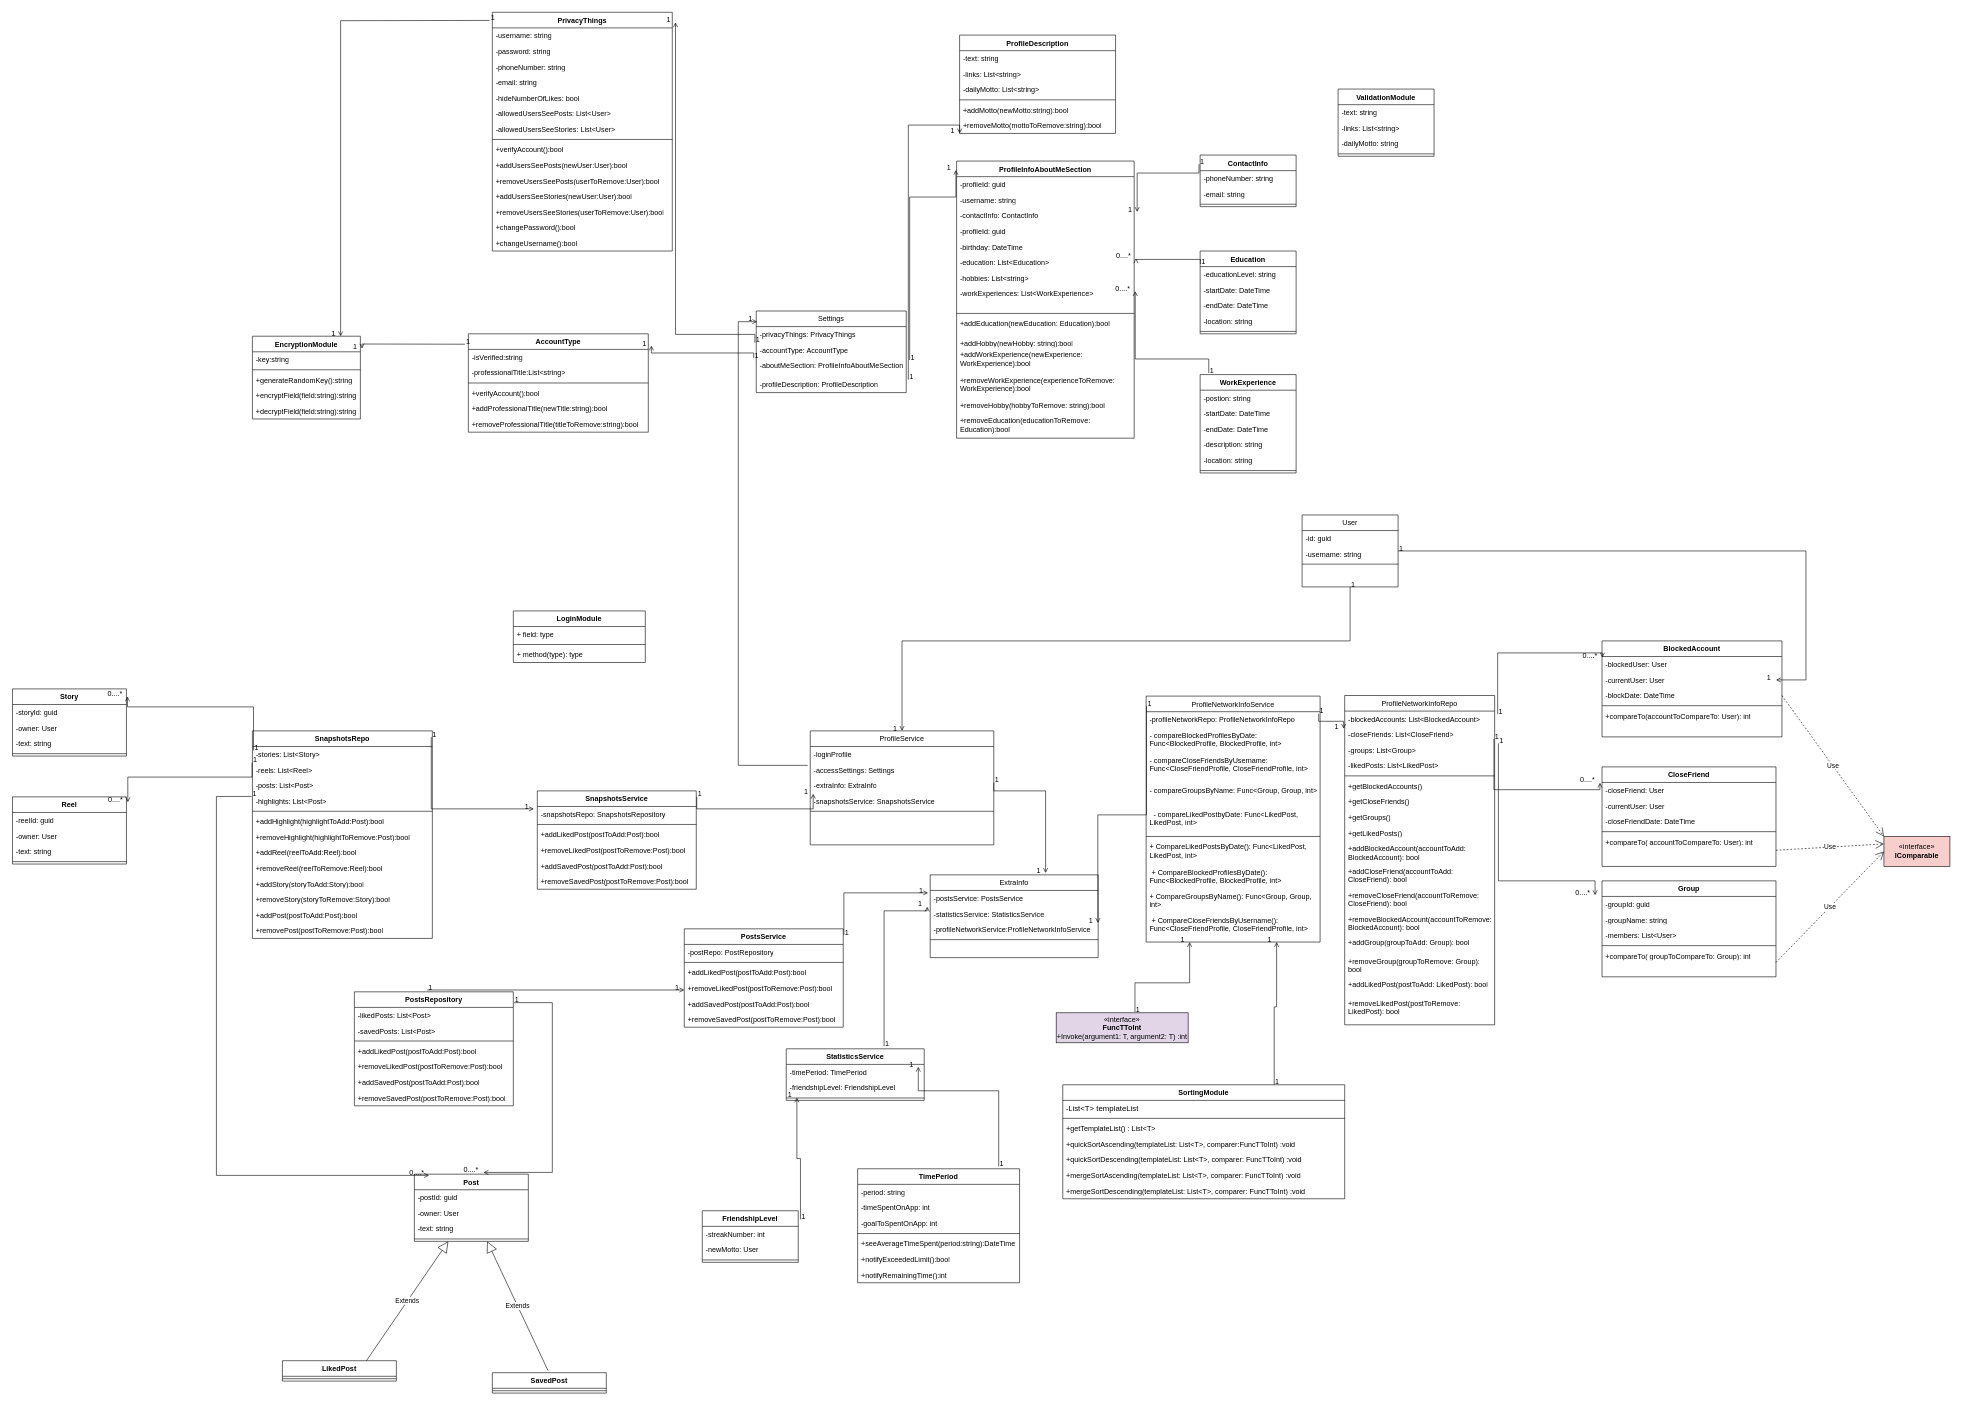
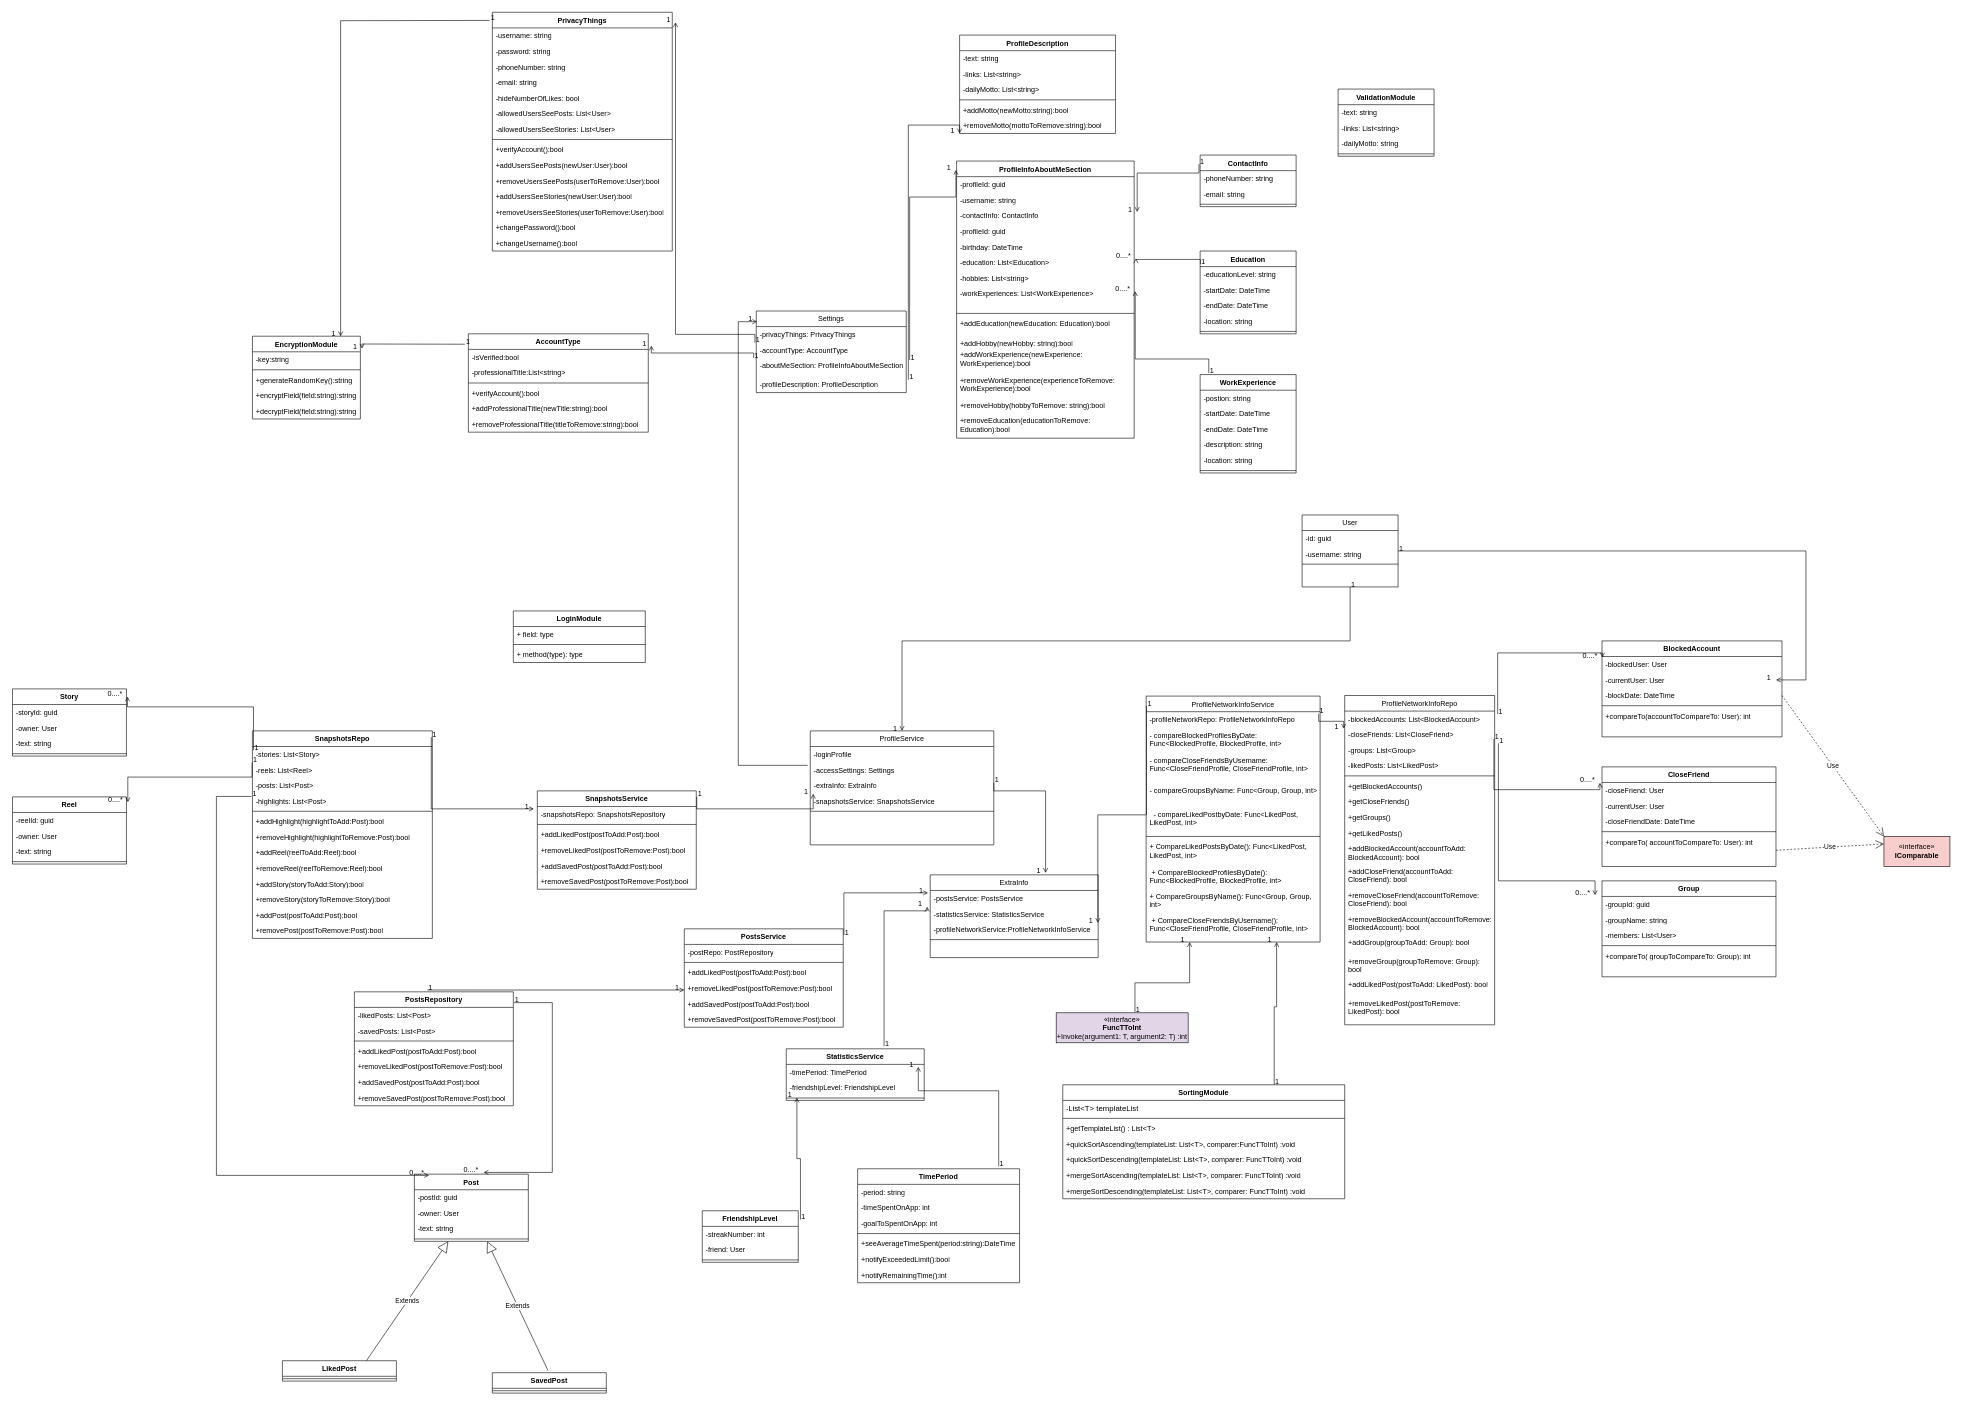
- <mxCell id="281" value="-isVerified:string" style="text;strokeColor=none;fillColor=none;align=left;verticalAlign=top;spacingLeft=4;spacingRight=4;overflow=hidden;rotatable=0;points=[[0,0.5],[1,0.5]];portConstraint=eastwest;whiteSpace=wrap;html=1;" vertex="1" parent="280"><mxGeometry y="26" width="300" height="26" as="geometry" /></mxCell>
+ <mxCell id="281" value="-isVerified:bool" style="text;strokeColor=none;fillColor=none;align=left;verticalAlign=top;spacingLeft=4;spacingRight=4;overflow=hidden;rotatable=0;points=[[0,0.5],[1,0.5]];portConstraint=eastwest;whiteSpace=wrap;html=1;" vertex="1" parent="280"><mxGeometry y="26" width="300" height="26" as="geometry" /></mxCell>
- <mxCell id="99" value="Use" style="endArrow=open;endSize=12;dashed=1;html=1;rounded=0;exitX=1;exitY=0.5;exitDx=0;exitDy=0;entryX=0;entryY=0.5;entryDx=0;entryDy=0;" parent="1" source="83" target="96" edge="1"><mxGeometry width="160" relative="1" as="geometry"><mxPoint x="2800" y="1189" as="sourcePoint" /><mxPoint x="2890" y="1176" as="targetPoint" /></mxGeometry></mxCell>
- <mxCell id="128" value="-newMotto: User" style="text;strokeColor=none;fillColor=none;align=left;verticalAlign=top;spacingLeft=4;spacingRight=4;overflow=hidden;rotatable=0;points=[[0,0.5],[1,0.5]];portConstraint=eastwest;whiteSpace=wrap;html=1;" vertex="1" parent="126"><mxGeometry y="52" width="160" height="26" as="geometry" /></mxCell>
+ <mxCell id="128" value="-friend: User" style="text;strokeColor=none;fillColor=none;align=left;verticalAlign=top;spacingLeft=4;spacingRight=4;overflow=hidden;rotatable=0;points=[[0,0.5],[1,0.5]];portConstraint=eastwest;whiteSpace=wrap;html=1;" vertex="1" parent="126"><mxGeometry y="52" width="160" height="26" as="geometry" /></mxCell>
